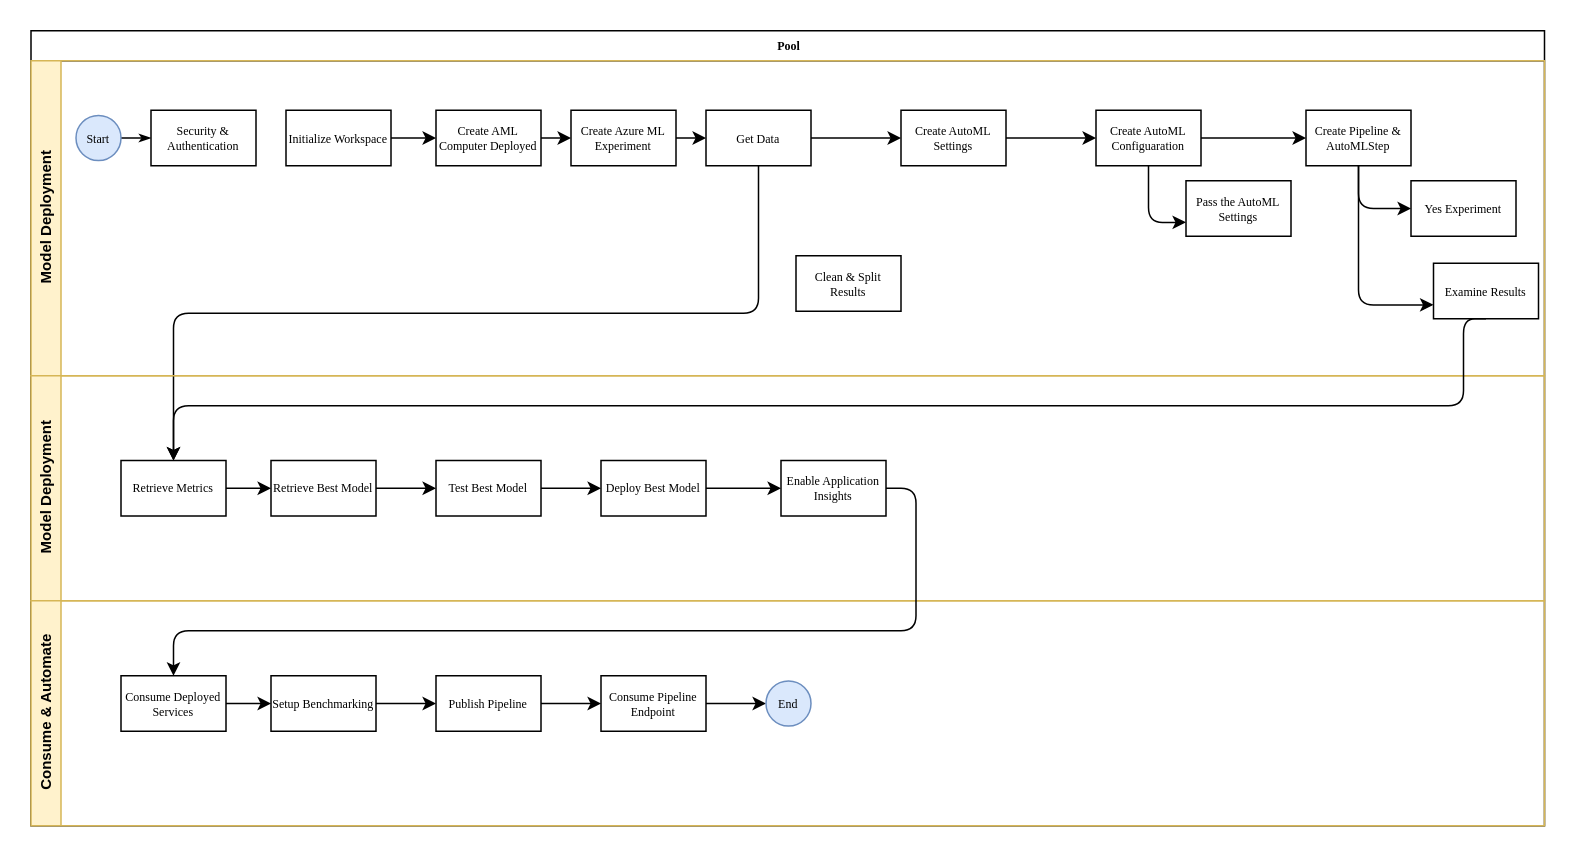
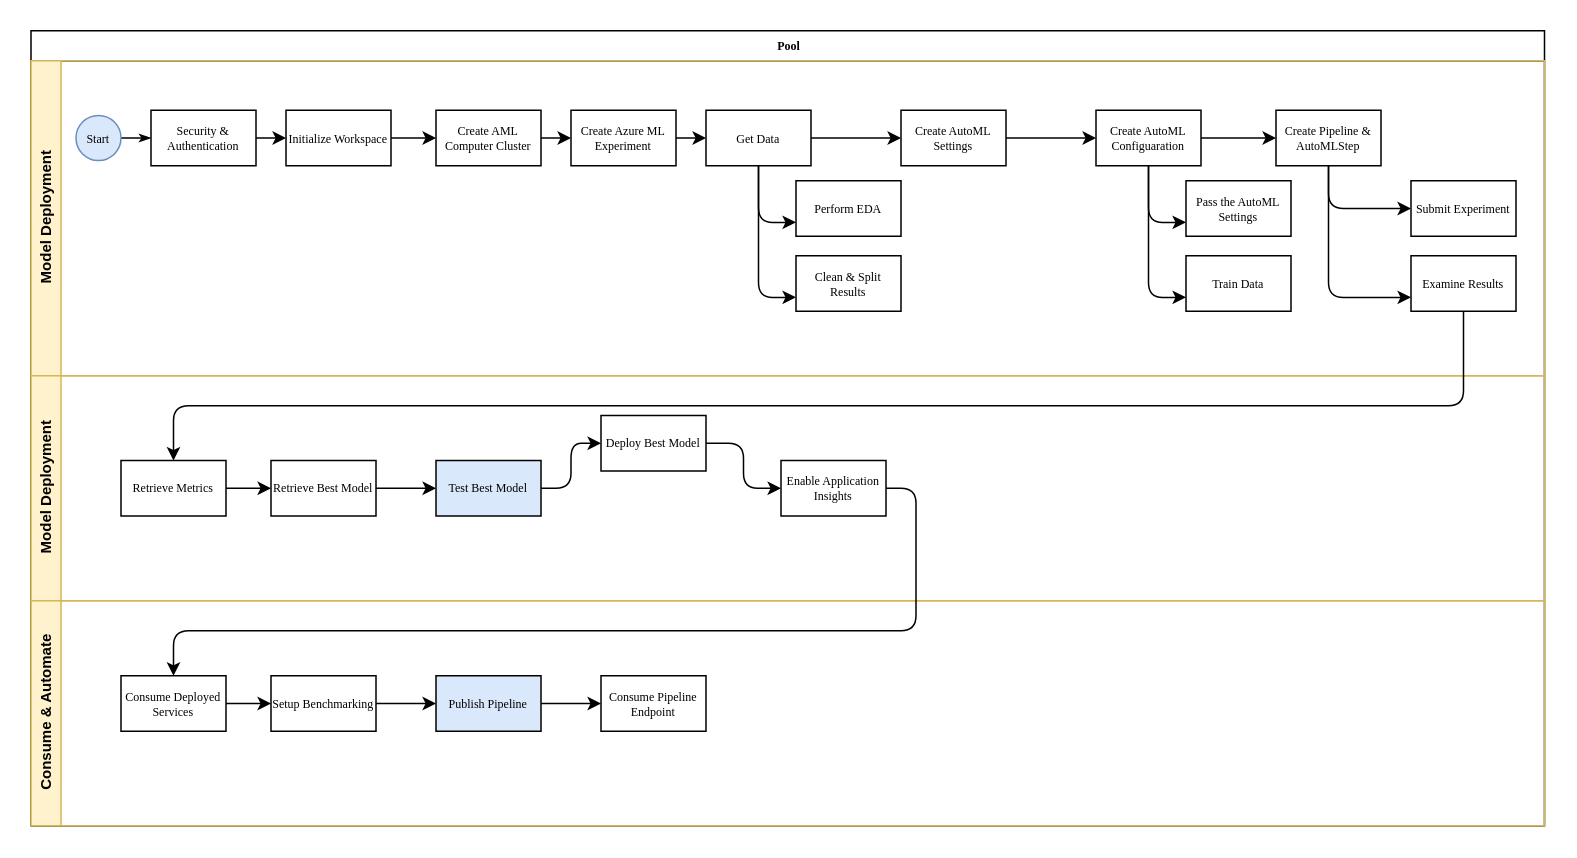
+ <mxCell id="6" style="edgeStyle=orthogonalEdgeStyle;orthogonalLoop=1;jettySize=auto;html=1;exitX=1;exitY=0.5;exitDx=0;exitDy=0;" edge="1" parent="3" source="7" target="9"><mxGeometry relative="1" as="geometry" /></mxCell>
- <mxCell id="21" value="Create Pipeline &amp;amp; AutoMLStep" style="whiteSpace=wrap;html=1;shadow=0;labelBackgroundColor=none;strokeWidth=1;fontFamily=Verdana;fontSize=8;align=center;" vertex="1" parent="3"><mxGeometry x="850" y="33.0" width="70" height="37" as="geometry" /></mxCell>
+ <mxCell id="21" value="Create Pipeline &amp;amp; AutoMLStep" style="whiteSpace=wrap;html=1;shadow=0;labelBackgroundColor=none;strokeWidth=1;fontFamily=Verdana;fontSize=8;align=center;" vertex="1" parent="3"><mxGeometry x="830" y="33.0" width="70" height="37" as="geometry" /></mxCell>
- <mxCell id="14" value="Create AML Computer Deployed" style="whiteSpace=wrap;html=1;shadow=0;labelBackgroundColor=none;strokeWidth=1;fontFamily=Verdana;fontSize=8;align=center;" vertex="1" parent="3"><mxGeometry x="270" y="33.0" width="70" height="37" as="geometry" /></mxCell>
+ <mxCell id="14" value="Create AML Computer Cluster" style="whiteSpace=wrap;html=1;shadow=0;labelBackgroundColor=none;strokeWidth=1;fontFamily=Verdana;fontSize=8;align=center;" vertex="1" parent="3"><mxGeometry x="270" y="33.0" width="70" height="37" as="geometry" /></mxCell>
+ <mxCell id="29" value="Perform EDA" style="whiteSpace=wrap;html=1;shadow=0;labelBackgroundColor=none;strokeWidth=1;fontFamily=Verdana;fontSize=8;align=center;" vertex="1" parent="3"><mxGeometry x="510" y="80.0" width="70" height="37" as="geometry" /></mxCell>
- <mxCell id="28" value="Yes Experiment" style="whiteSpace=wrap;html=1;shadow=0;labelBackgroundColor=none;strokeWidth=1;fontFamily=Verdana;fontSize=8;align=center;" vertex="1" parent="3"><mxGeometry x="920" y="80.0" width="70" height="37" as="geometry" /></mxCell>
+ <mxCell id="28" value="Submit Experiment" style="whiteSpace=wrap;html=1;shadow=0;labelBackgroundColor=none;strokeWidth=1;fontFamily=Verdana;fontSize=8;align=center;" vertex="1" parent="3"><mxGeometry x="920" y="80.0" width="70" height="37" as="geometry" /></mxCell>
+ <mxCell id="15" style="edgeStyle=orthogonalEdgeStyle;orthogonalLoop=1;jettySize=auto;html=1;exitX=0.5;exitY=1;exitDx=0;exitDy=0;entryX=0;entryY=0.75;entryDx=0;entryDy=0;" edge="1" parent="3" source="18" target="29"><mxGeometry relative="1" as="geometry" /></mxCell>
+ <mxCell id="23" style="edgeStyle=orthogonalEdgeStyle;orthogonalLoop=1;jettySize=auto;html=1;exitX=0.5;exitY=1;exitDx=0;exitDy=0;entryX=0;entryY=0.75;entryDx=0;entryDy=0;" edge="1" parent="3" source="25" target="32"><mxGeometry relative="1" as="geometry"><Array as="points"><mxPoint x="745" y="158" /></Array></mxGeometry></mxCell>
+ <mxCell id="32" value="Train Data" style="whiteSpace=wrap;html=1;shadow=0;labelBackgroundColor=none;strokeWidth=1;fontFamily=Verdana;fontSize=8;align=center;" vertex="1" parent="3"><mxGeometry x="770" y="130.0" width="70" height="37" as="geometry" /></mxCell>
- <mxCell id="33" value="Examine Results&lt;br&gt;" style="whiteSpace=wrap;html=1;shadow=0;labelBackgroundColor=none;strokeWidth=1;fontFamily=Verdana;fontSize=8;align=center;" vertex="1" parent="3"><mxGeometry x="935" y="135" width="70" height="37" as="geometry" /></mxCell>
+ <mxCell id="33" value="Examine Results&lt;br&gt;" style="whiteSpace=wrap;html=1;shadow=0;labelBackgroundColor=none;strokeWidth=1;fontFamily=Verdana;fontSize=8;align=center;" vertex="1" parent="3"><mxGeometry x="920" y="130.0" width="70" height="37" as="geometry" /></mxCell>
- <mxCell id="16" style="edgeStyle=orthogonalEdgeStyle;orthogonalLoop=1;jettySize=auto;html=1;exitX=0.5;exitY=1;exitDx=0;exitDy=0;" edge="1" parent="3" source="18" target="36"><mxGeometry relative="1" as="geometry" /></mxCell>
+ <mxCell id="16" style="edgeStyle=orthogonalEdgeStyle;orthogonalLoop=1;jettySize=auto;html=1;exitX=0.5;exitY=1;exitDx=0;exitDy=0;entryX=0;entryY=0.75;entryDx=0;entryDy=0;" edge="1" parent="3" source="18" target="30"><mxGeometry relative="1" as="geometry" /></mxCell>
- <mxCell id="40" value="Test Best Model" style="whiteSpace=wrap;html=1;shadow=0;labelBackgroundColor=none;strokeWidth=1;fontFamily=Verdana;fontSize=8;align=center;" vertex="1" parent="34"><mxGeometry x="270" y="56.5" width="70" height="37" as="geometry" /></mxCell>
+ <mxCell id="40" value="Test Best Model" style="whiteSpace=wrap;html=1;shadow=0;labelBackgroundColor=none;strokeWidth=1;fontFamily=Verdana;fontSize=8;align=center;fillColor=#dae8fc;" vertex="1" parent="34"><mxGeometry x="270" y="56.5" width="70" height="37" as="geometry" /></mxCell>
- <mxCell id="42" value="Deploy Best Model" style="whiteSpace=wrap;html=1;shadow=0;labelBackgroundColor=none;strokeWidth=1;fontFamily=Verdana;fontSize=8;align=center;" vertex="1" parent="34"><mxGeometry x="380" y="56.5" width="70" height="37" as="geometry" /></mxCell>
+ <mxCell id="42" value="Deploy Best Model" style="whiteSpace=wrap;html=1;shadow=0;labelBackgroundColor=none;strokeWidth=1;fontFamily=Verdana;fontSize=8;align=center;" vertex="1" parent="34"><mxGeometry x="380" y="26.5" width="70" height="37" as="geometry" /></mxCell>
- <mxCell id="53" value="Publish Pipeline&lt;br&gt;" style="whiteSpace=wrap;html=1;shadow=0;labelBackgroundColor=none;strokeWidth=1;fontFamily=Verdana;fontSize=8;align=center;" vertex="1" parent="45"><mxGeometry x="270" y="50" width="70" height="37" as="geometry" /></mxCell>
+ <mxCell id="53" value="Publish Pipeline&lt;br&gt;" style="whiteSpace=wrap;html=1;shadow=0;labelBackgroundColor=none;strokeWidth=1;fontFamily=Verdana;fontSize=8;align=center;fillColor=#dae8fc;" vertex="1" parent="45"><mxGeometry x="270" y="50" width="70" height="37" as="geometry" /></mxCell>
- <mxCell id="54" style="edgeStyle=orthogonalEdgeStyle;orthogonalLoop=1;jettySize=auto;html=1;exitX=1;exitY=0.5;exitDx=0;exitDy=0;entryX=0;entryY=0.5;entryDx=0;entryDy=0;" edge="1" parent="45" source="55" target="56"><mxGeometry relative="1" as="geometry" /></mxCell>
- <mxCell id="56" value="End" style="ellipse;whiteSpace=wrap;html=1;shadow=0;labelBackgroundColor=none;strokeWidth=1;fontFamily=Verdana;fontSize=8;align=center;fillColor=#dae8fc;strokeColor=#6c8ebf;" vertex="1" parent="45"><mxGeometry x="490" y="53.5" width="30" height="30" as="geometry" /></mxCell>
